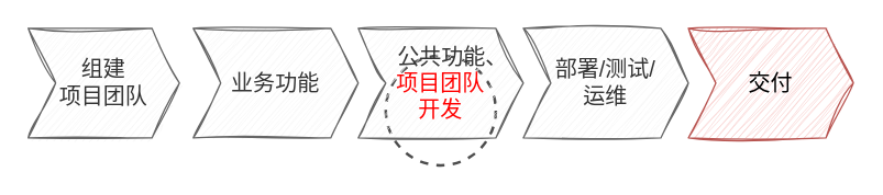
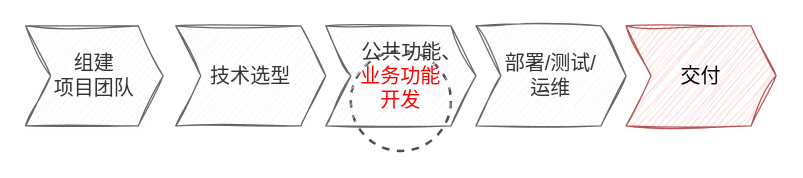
- <mxCell id="4" value="业务功能" style="shape=step;perimeter=stepPerimeter;whiteSpace=wrap;html=1;fixedSize=1;fontSize=16;fillColor=#f5f5f5;strokeColor=#666666;sketch=1;curveFitting=1;jiggle=2;fontColor=#333333;" vertex="1" parent="1"><mxGeometry x="140" y="20" width="120" height="80" as="geometry" /></mxCell>
+ <mxCell id="4" value="技术选型" style="shape=step;perimeter=stepPerimeter;whiteSpace=wrap;html=1;fixedSize=1;fontSize=16;fillColor=#f5f5f5;strokeColor=#666666;sketch=1;curveFitting=1;jiggle=2;fontColor=#333333;" vertex="1" parent="1"><mxGeometry x="140" y="20" width="120" height="80" as="geometry" /></mxCell>
- <mxCell id="5" value="&amp;nbsp; &amp;nbsp; 公共功能、&lt;div&gt;&lt;font color=&quot;#ff0000&quot;&gt;项目团队&lt;/font&gt;&lt;/div&gt;&lt;div&gt;&lt;font color=&quot;#ff0000&quot;&gt;开发&lt;/font&gt;&lt;/div&gt;" style="shape=step;perimeter=stepPerimeter;whiteSpace=wrap;html=1;fixedSize=1;fontSize=16;fillColor=#f5f5f5;strokeColor=#666666;sketch=1;curveFitting=1;jiggle=2;fontColor=#333333;" vertex="1" parent="1"><mxGeometry x="260" y="20" width="120" height="80" as="geometry" /></mxCell>
+ <mxCell id="5" value="&amp;nbsp; &amp;nbsp; 公共功能、&lt;div&gt;&lt;font color=&quot;#ff0000&quot;&gt;业务功能&lt;/font&gt;&lt;/div&gt;&lt;div&gt;&lt;font color=&quot;#ff0000&quot;&gt;开发&lt;/font&gt;&lt;/div&gt;" style="shape=step;perimeter=stepPerimeter;whiteSpace=wrap;html=1;fixedSize=1;fontSize=16;fillColor=#f5f5f5;strokeColor=#666666;sketch=1;curveFitting=1;jiggle=2;fontColor=#333333;" vertex="1" parent="1"><mxGeometry x="260" y="20" width="120" height="80" as="geometry" /></mxCell>
